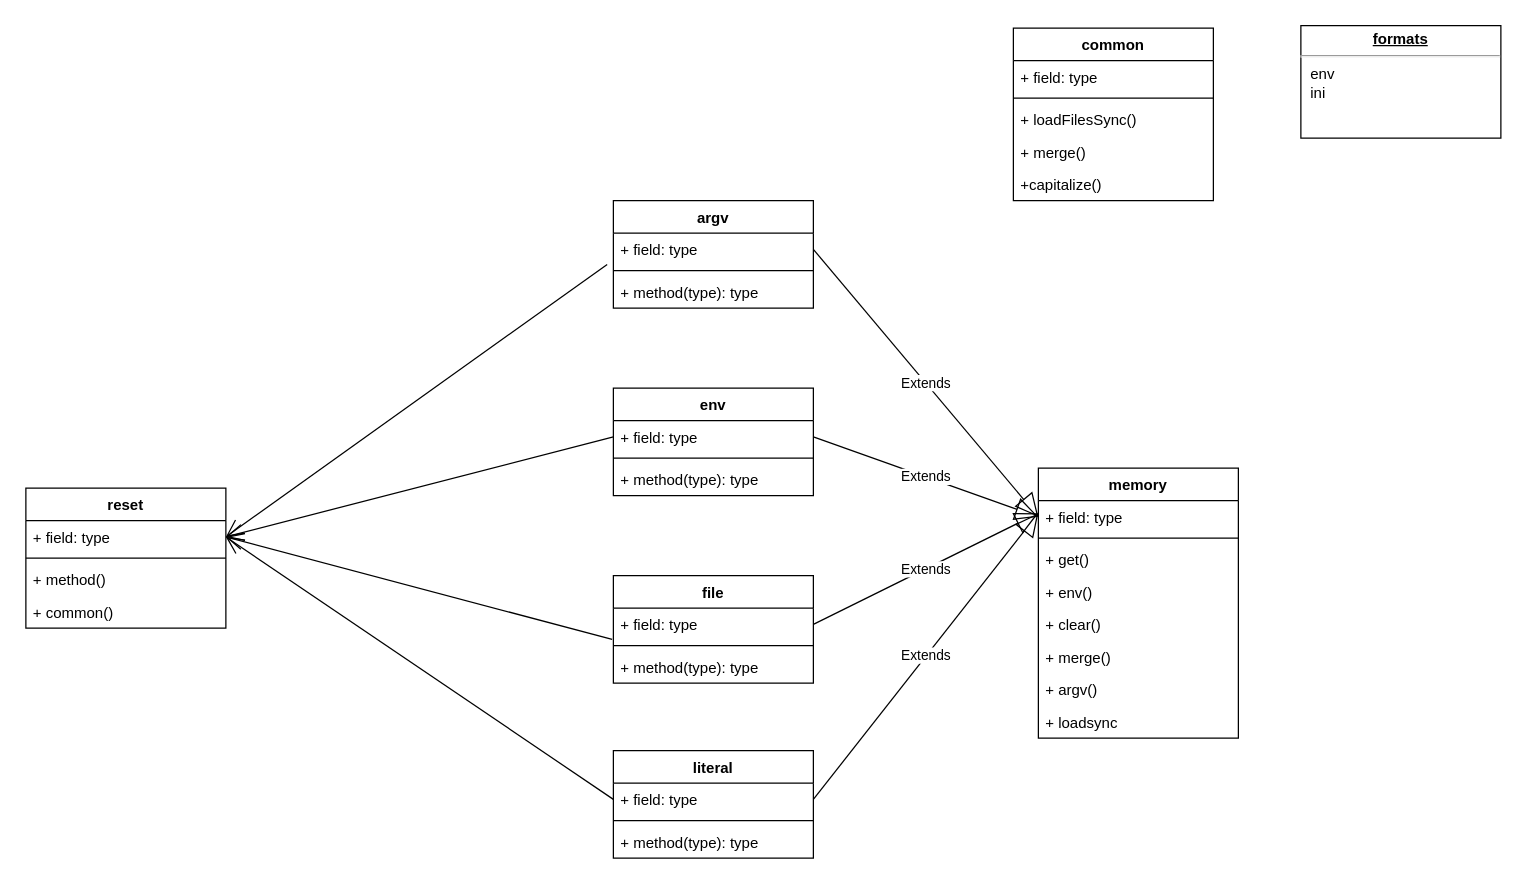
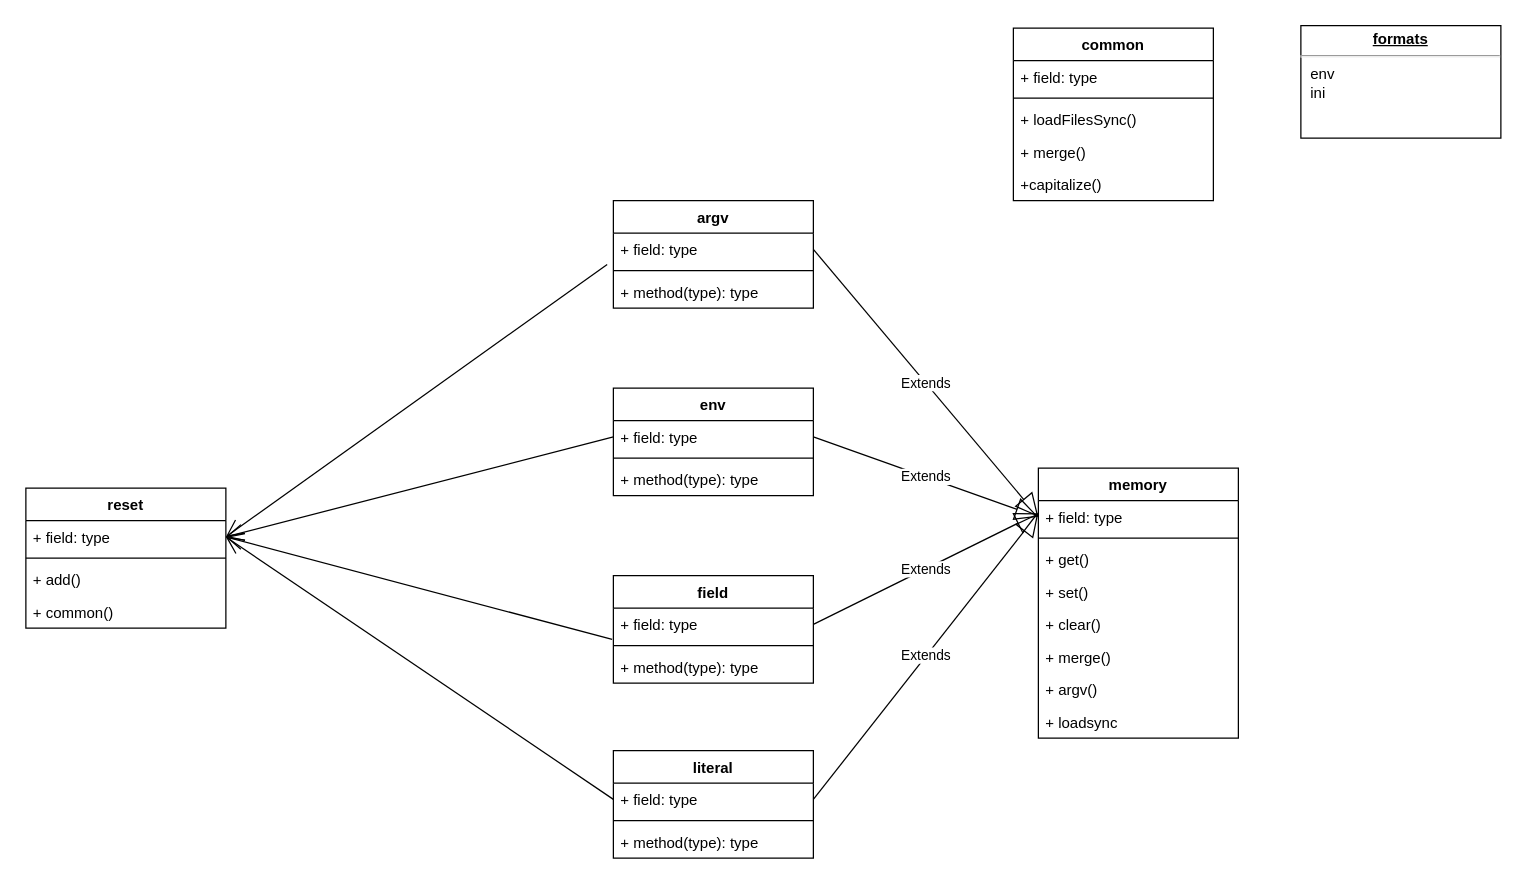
- <mxCell id="45" value="+ method()" style="text;strokeColor=none;fillColor=none;align=left;verticalAlign=top;spacingLeft=4;spacingRight=4;overflow=hidden;rotatable=0;points=[[0,0.5],[1,0.5]];portConstraint=eastwest;" vertex="1" parent="42"><mxGeometry y="60" width="160" height="26" as="geometry" /></mxCell>
+ <mxCell id="45" value="+ add()" style="text;strokeColor=none;fillColor=none;align=left;verticalAlign=top;spacingLeft=4;spacingRight=4;overflow=hidden;rotatable=0;points=[[0,0.5],[1,0.5]];portConstraint=eastwest;" vertex="1" parent="42"><mxGeometry y="60" width="160" height="26" as="geometry" /></mxCell>
- <mxCell id="10" value="file" style="swimlane;fontStyle=1;align=center;verticalAlign=top;childLayout=stackLayout;horizontal=1;startSize=26;horizontalStack=0;resizeParent=1;resizeParentMax=0;resizeLast=0;collapsible=1;marginBottom=0;" vertex="1" parent="1"><mxGeometry x="490" y="460" width="160" height="86" as="geometry" /></mxCell>
+ <mxCell id="10" value="field" style="swimlane;fontStyle=1;align=center;verticalAlign=top;childLayout=stackLayout;horizontal=1;startSize=26;horizontalStack=0;resizeParent=1;resizeParentMax=0;resizeLast=0;collapsible=1;marginBottom=0;" vertex="1" parent="1"><mxGeometry x="490" y="460" width="160" height="86" as="geometry" /></mxCell>
- <mxCell id="22" value="+ env()" style="text;strokeColor=none;fillColor=none;align=left;verticalAlign=top;spacingLeft=4;spacingRight=4;overflow=hidden;rotatable=0;points=[[0,0.5],[1,0.5]];portConstraint=eastwest;" vertex="1" parent="18"><mxGeometry y="86" width="160" height="26" as="geometry" /></mxCell>
+ <mxCell id="22" value="+ set()" style="text;strokeColor=none;fillColor=none;align=left;verticalAlign=top;spacingLeft=4;spacingRight=4;overflow=hidden;rotatable=0;points=[[0,0.5],[1,0.5]];portConstraint=eastwest;" vertex="1" parent="18"><mxGeometry y="86" width="160" height="26" as="geometry" /></mxCell>
